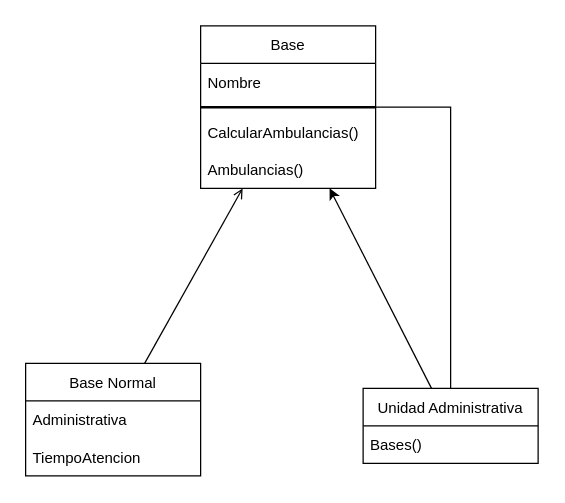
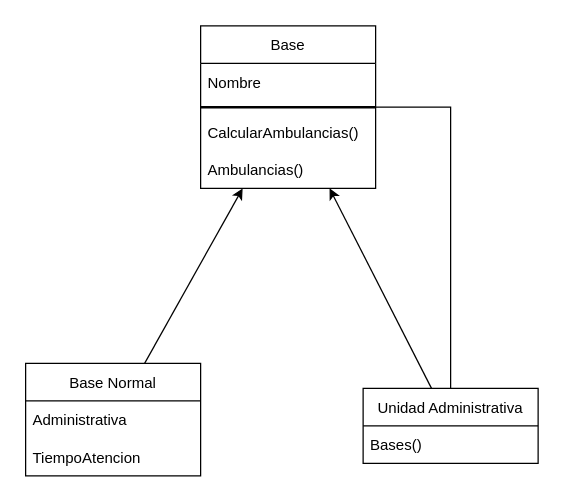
- <mxCell id="13" value="" style="endArrow=open;html=1;rounded=0;" edge="1" parent="1" source="4" target="7"><mxGeometry width="50" height="50" relative="1" as="geometry"><mxPoint x="150" y="230" as="sourcePoint" /><mxPoint x="290" y="250" as="targetPoint" /></mxGeometry></mxCell>
+ <mxCell id="13" value="" style="endArrow=classic;html=1;rounded=0;" edge="1" parent="1" source="4" target="7"><mxGeometry width="50" height="50" relative="1" as="geometry"><mxPoint x="150" y="230" as="sourcePoint" /><mxPoint x="290" y="250" as="targetPoint" /></mxGeometry></mxCell>
